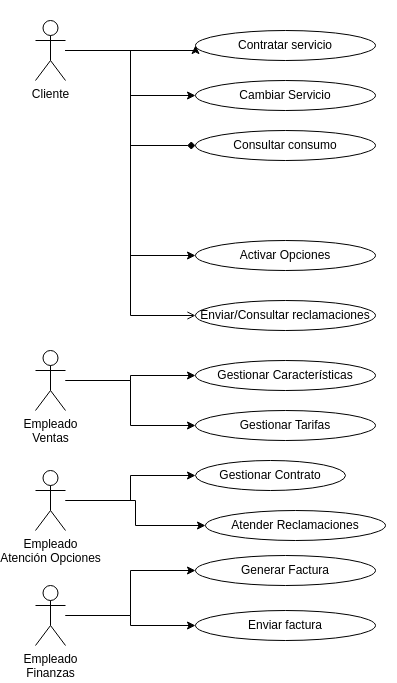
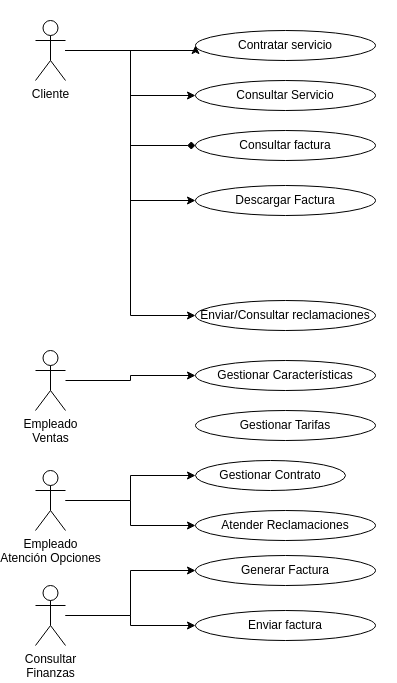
- <mxCell id="19" value="Cambiar Servicio" style="ellipse;whiteSpace=wrap;html=1;" vertex="1" parent="1"><mxGeometry x="180" y="80" width="180" height="30" as="geometry" /></mxCell>
+ <mxCell id="19" value="Consultar Servicio" style="ellipse;whiteSpace=wrap;html=1;" vertex="1" parent="1"><mxGeometry x="180" y="80" width="180" height="30" as="geometry" /></mxCell>
- <mxCell id="20" value="Consultar consumo" style="ellipse;whiteSpace=wrap;html=1;" vertex="1" parent="1"><mxGeometry x="180" y="130" width="180" height="30" as="geometry" /></mxCell>
+ <mxCell id="20" value="Consultar factura" style="ellipse;whiteSpace=wrap;html=1;" vertex="1" parent="1"><mxGeometry x="180" y="130" width="180" height="30" as="geometry" /></mxCell>
+ <mxCell id="5" style="edgeStyle=orthogonalEdgeStyle;rounded=0;orthogonalLoop=1;jettySize=auto;html=1;entryX=0;entryY=0.5;entryDx=0;entryDy=0;" edge="1" parent="1" source="8" target="21"><mxGeometry relative="1" as="geometry" /></mxCell>
+ <mxCell id="21" value="Descargar Factura" style="ellipse;whiteSpace=wrap;html=1;" vertex="1" parent="1"><mxGeometry x="180" y="185" width="180" height="30" as="geometry" /></mxCell>
- <mxCell id="6" style="edgeStyle=orthogonalEdgeStyle;rounded=0;orthogonalLoop=1;jettySize=auto;html=1;entryX=0;entryY=0.5;entryDx=0;entryDy=0;" edge="1" parent="1" source="8" target="22"><mxGeometry relative="1" as="geometry" /></mxCell>
- <mxCell id="22" value="Activar Opciones" style="ellipse;whiteSpace=wrap;html=1;" vertex="1" parent="1"><mxGeometry x="180" y="240" width="180" height="30" as="geometry" /></mxCell>
- <mxCell id="7" style="edgeStyle=orthogonalEdgeStyle;rounded=0;orthogonalLoop=1;jettySize=auto;html=1;entryX=0;entryY=0.5;entryDx=0;entryDy=0;endArrow=open;" edge="1" parent="1" source="8" target="23"><mxGeometry relative="1" as="geometry" /></mxCell>
+ <mxCell id="7" style="edgeStyle=orthogonalEdgeStyle;rounded=0;orthogonalLoop=1;jettySize=auto;html=1;entryX=0;entryY=0.5;entryDx=0;entryDy=0;" edge="1" parent="1" source="8" target="23"><mxGeometry relative="1" as="geometry" /></mxCell>
- <mxCell id="10" style="edgeStyle=orthogonalEdgeStyle;rounded=0;orthogonalLoop=1;jettySize=auto;html=1;" edge="1" parent="1" source="11" target="25"><mxGeometry relative="1" as="geometry" /></mxCell>
- <mxCell id="27" value="Atender Reclamaciones" style="ellipse;whiteSpace=wrap;html=1;" vertex="1" parent="1"><mxGeometry x="190" y="510" width="180" height="30" as="geometry" /></mxCell>
+ <mxCell id="27" value="Atender Reclamaciones" style="ellipse;whiteSpace=wrap;html=1;" vertex="1" parent="1"><mxGeometry x="180" y="510" width="180" height="30" as="geometry" /></mxCell>
- <mxCell id="17" value="Empleado&lt;br&gt;Finanzas" style="shape=umlActor;verticalLabelPosition=bottom;verticalAlign=top;html=1;outlineConnect=0;" vertex="1" parent="1"><mxGeometry x="20" y="585" width="30" height="60" as="geometry" /></mxCell>
+ <mxCell id="17" value="Consultar&lt;br&gt;Finanzas" style="shape=umlActor;verticalLabelPosition=bottom;verticalAlign=top;html=1;outlineConnect=0;" vertex="1" parent="1"><mxGeometry x="20" y="585" width="30" height="60" as="geometry" /></mxCell>
